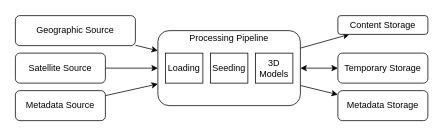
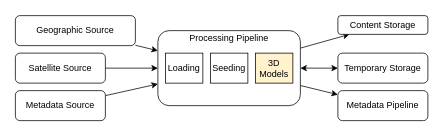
- <mxCell id="14" value="3D Models" style="rounded=0;whiteSpace=wrap;html=1;" vertex="1" parent="1"><mxGeometry x="340" y="70" width="50" height="40" as="geometry" /></mxCell>
+ <mxCell id="14" value="3D Models" style="rounded=0;whiteSpace=wrap;html=1;fillColor=#fff2cc;" vertex="1" parent="1"><mxGeometry x="340" y="70" width="50" height="40" as="geometry" /></mxCell>
- <mxCell id="18" value="Metadata Storage" style="rounded=1;whiteSpace=wrap;html=1;" vertex="1" parent="1"><mxGeometry x="450" y="120" width="120" height="40" as="geometry" /></mxCell>
+ <mxCell id="18" value="Metadata Pipeline" style="rounded=1;whiteSpace=wrap;html=1;" vertex="1" parent="1"><mxGeometry x="450" y="120" width="120" height="40" as="geometry" /></mxCell>
